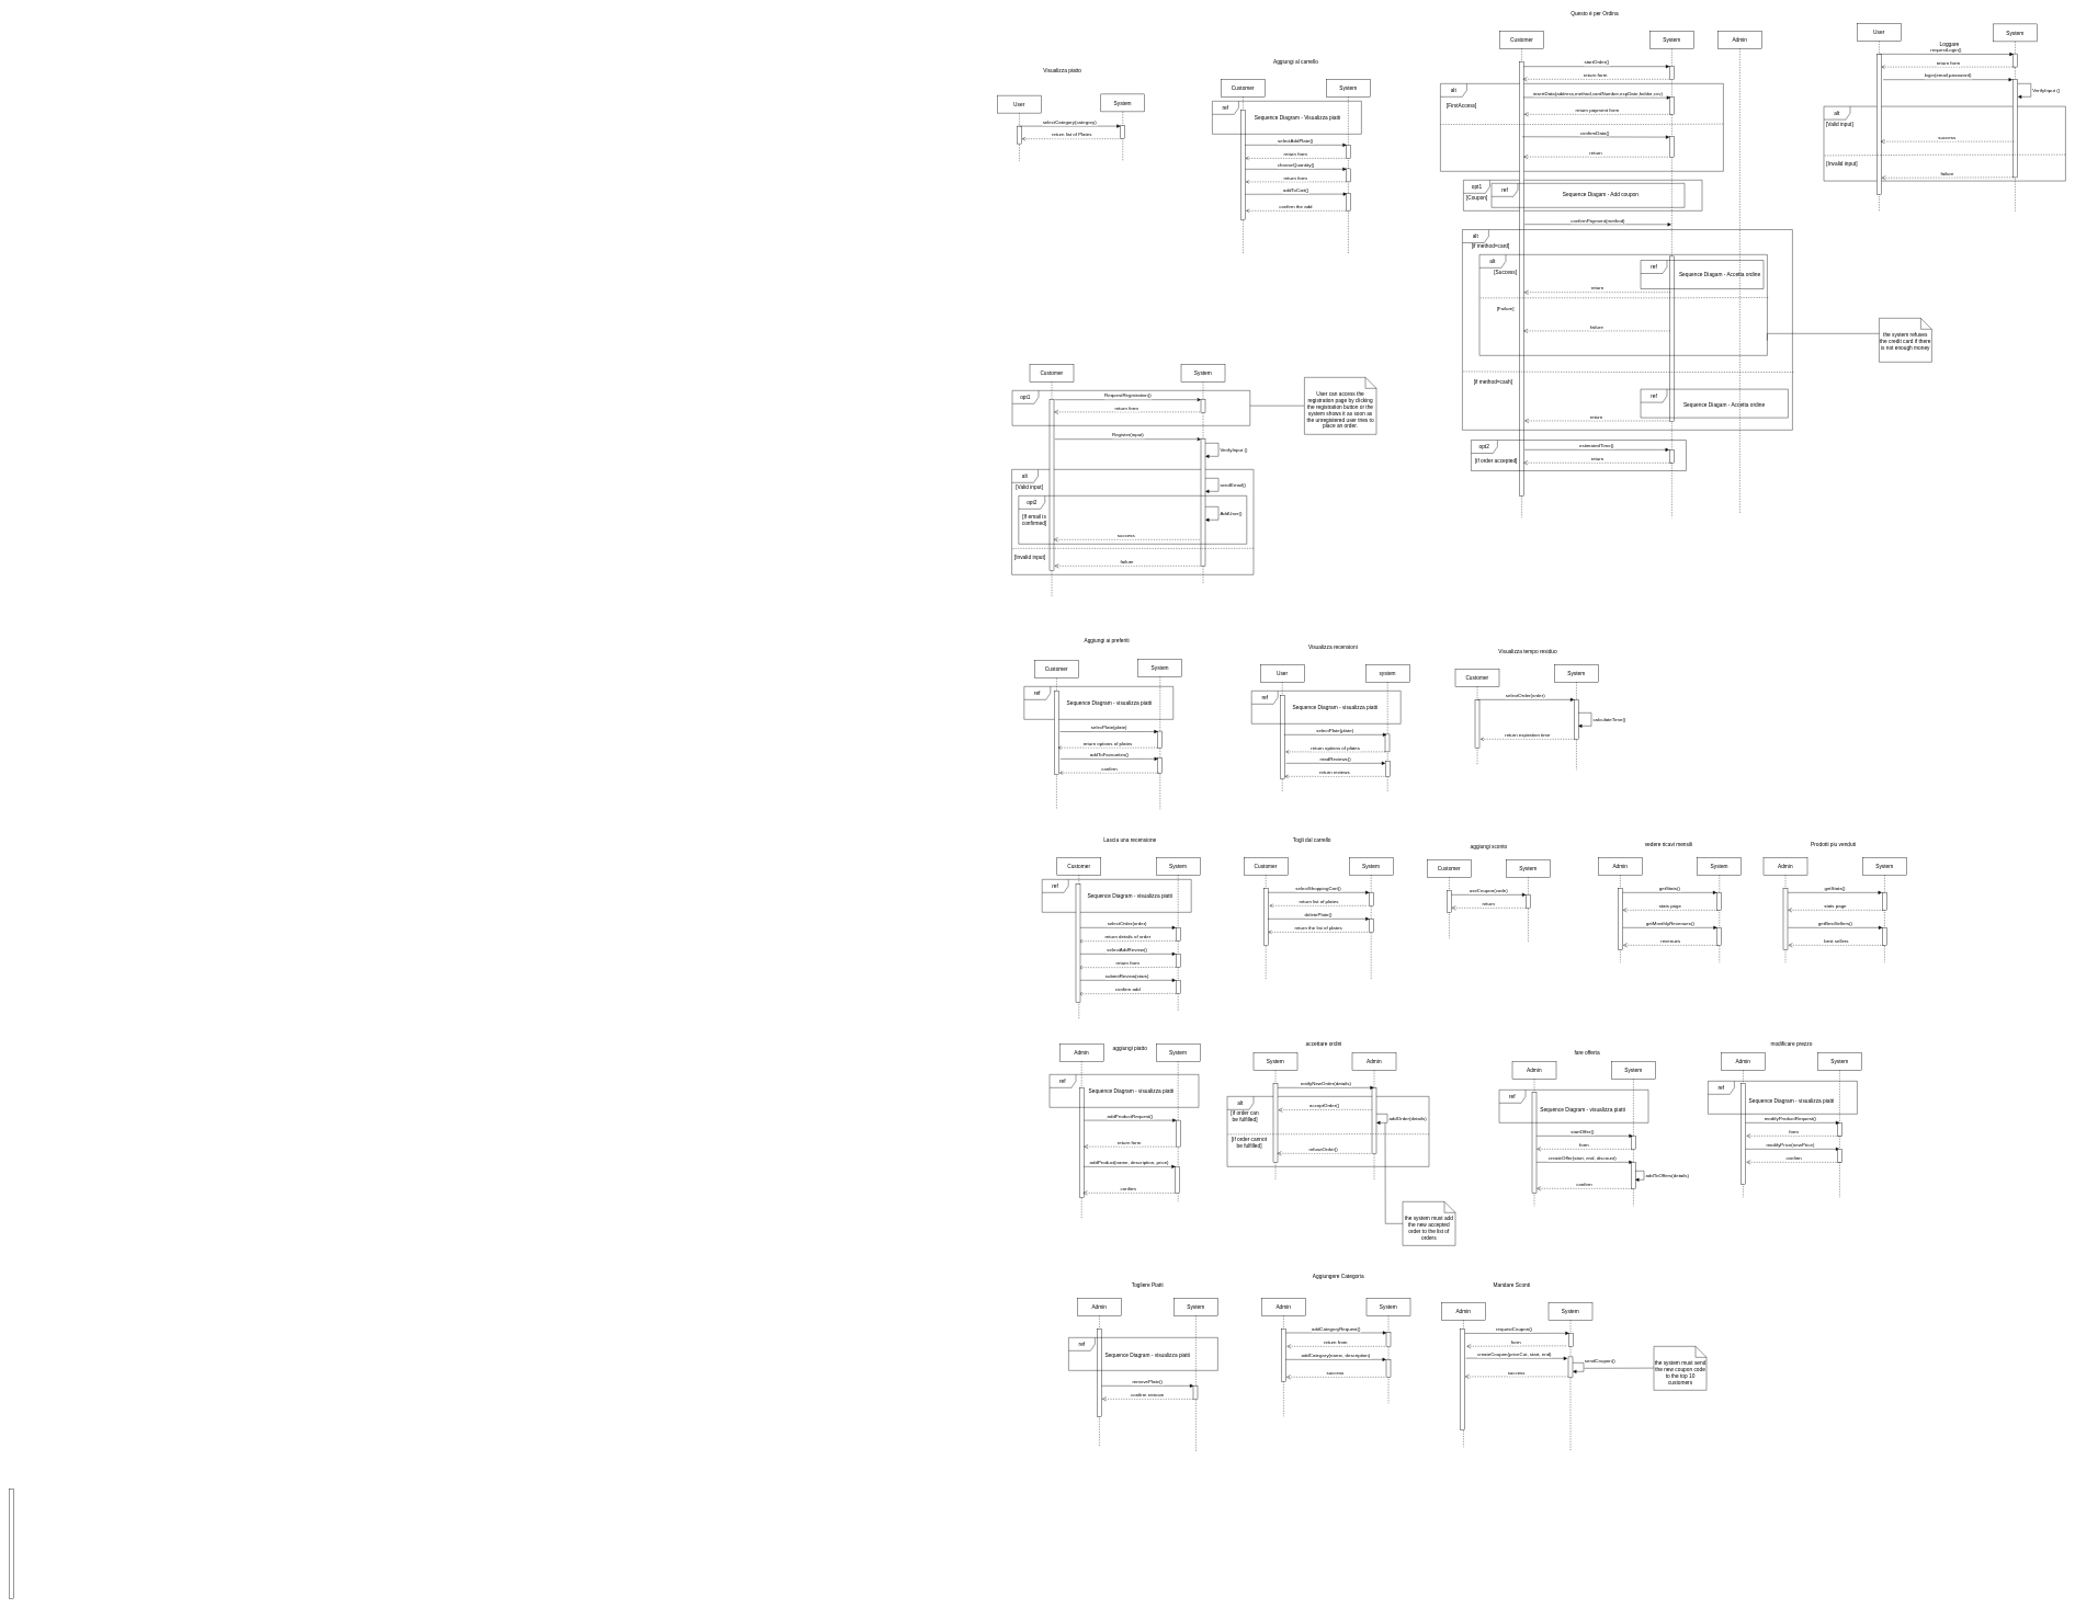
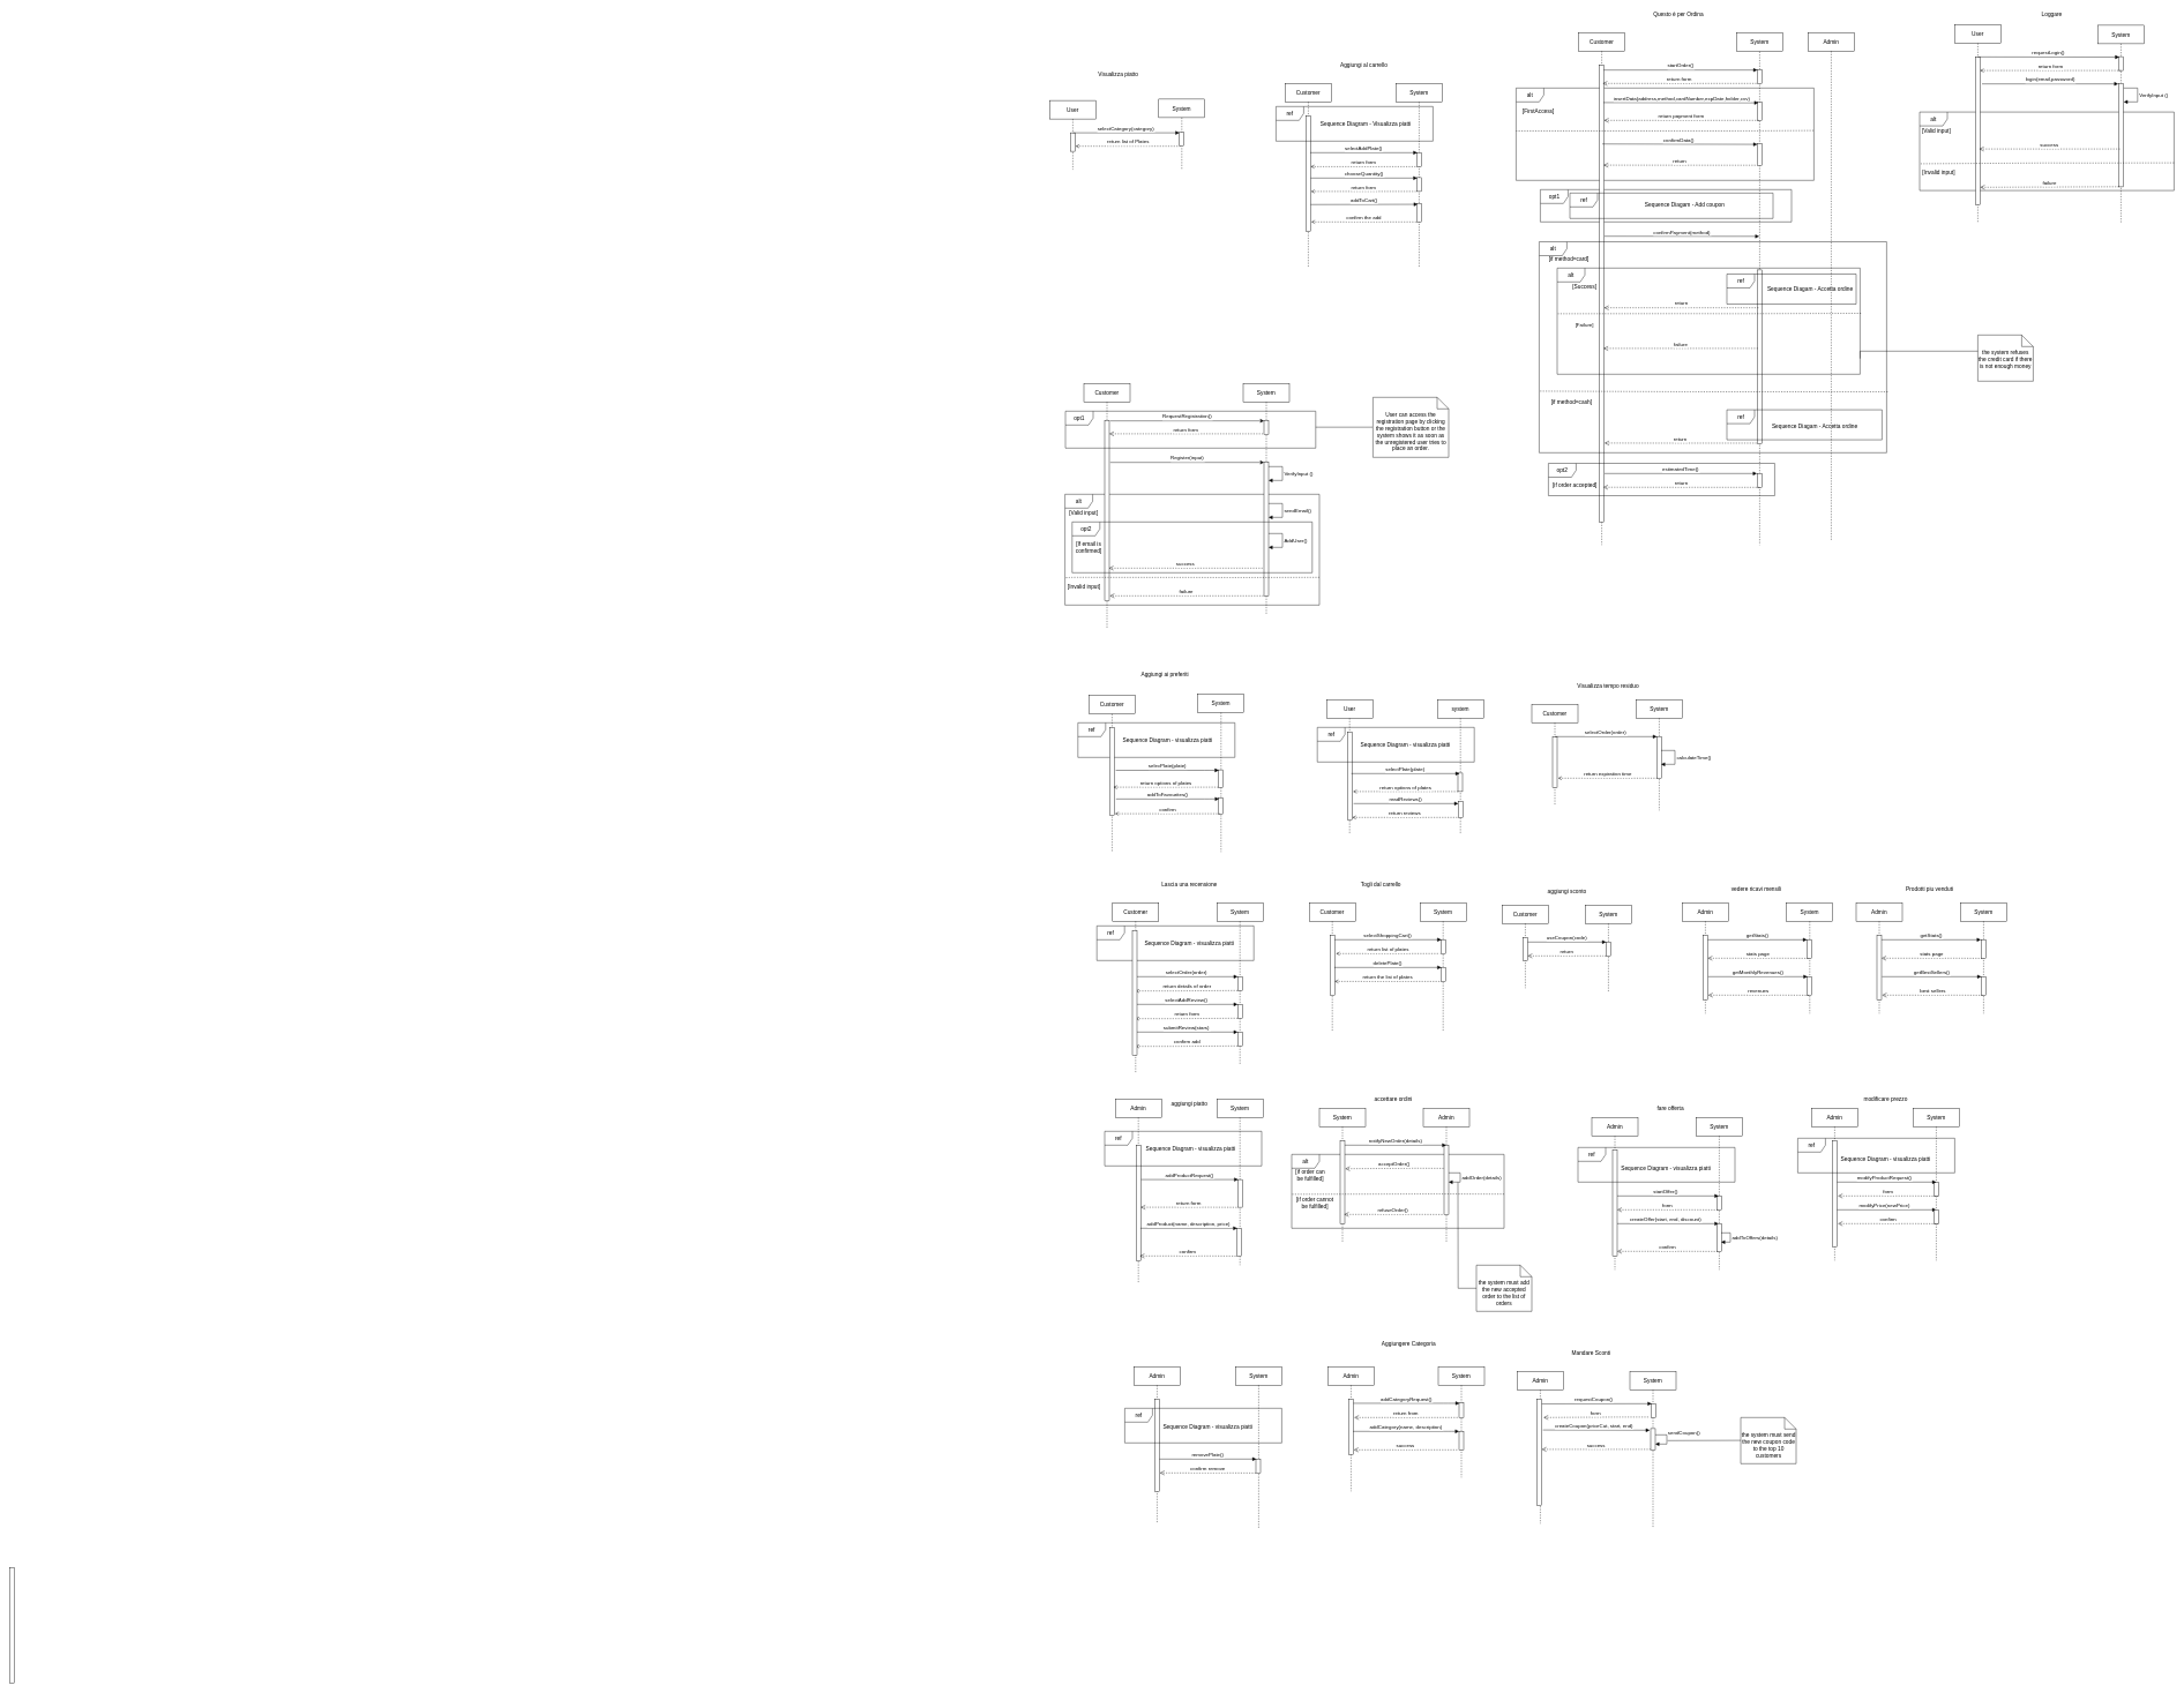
- <mxCell id="255" value="Loggare" style="text;html=1;align=center;verticalAlign=middle;resizable=0;points=[];autosize=1;strokeColor=none;" vertex="1" parent="1"><mxGeometry x="4413" y="90" width="60" height="20" as="geometry" /></mxCell>
+ <mxCell id="255" value="Loggare" style="text;html=1;align=center;verticalAlign=middle;resizable=0;points=[];autosize=1;strokeColor=none;" vertex="1" parent="1"><mxGeometry x="4413" y="20" width="60" height="20" as="geometry" /></mxCell>
- <mxCell id="207" value="[Coupon]" style="text;html=1;align=center;verticalAlign=middle;resizable=0;points=[];autosize=1;strokeColor=none;" parent="1" vertex="1"><mxGeometry x="3335.5" y="440" width="60" height="20" as="geometry" /></mxCell>
- <mxCell id="129" value="Visualizza recensioni" style="text;html=1;align=center;verticalAlign=middle;resizable=0;points=[];autosize=1;strokeColor=none;" parent="1" vertex="1"><mxGeometry x="2972.5" y="1465" width="130" height="20" as="geometry" /></mxCell>
- <mxCell id="77" value="Togliere Piatti" style="text;html=1;align=center;verticalAlign=middle;resizable=0;points=[];autosize=1;strokeColor=none;" parent="1" vertex="1"><mxGeometry x="2569.5" y="2920" width="90" height="20" as="geometry" /></mxCell>
